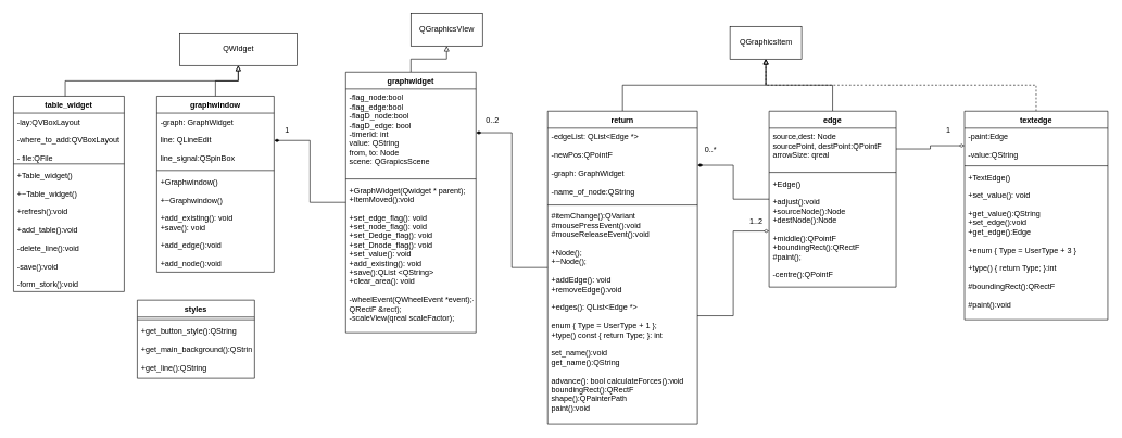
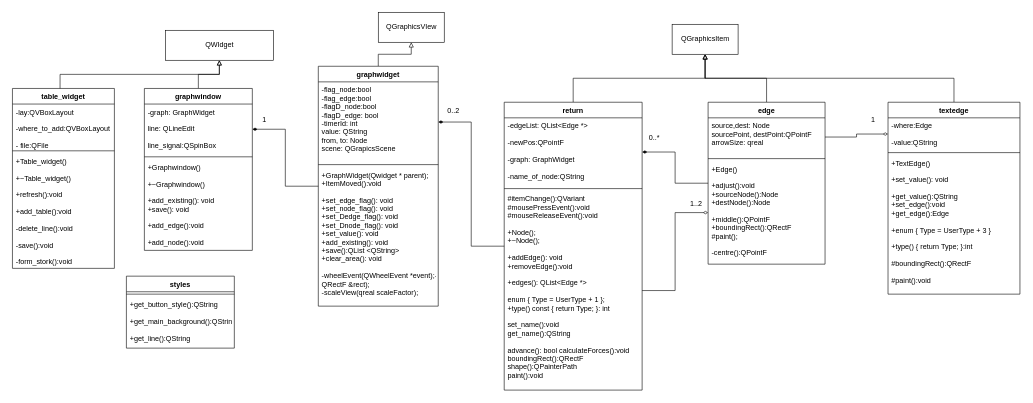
- <mxCell id="33" style="edgeStyle=orthogonalEdgeStyle;rounded=0;orthogonalLoop=1;jettySize=auto;html=1;entryX=0.5;entryY=1;entryDx=0;entryDy=0;endArrow=block;endFill=0;exitX=0.5;exitY=0;exitDx=0;exitDy=0;dashed=1;" edge="1" parent="1" source="34" target="38"><mxGeometry relative="1" as="geometry" /></mxCell>
+ <mxCell id="33" style="edgeStyle=orthogonalEdgeStyle;rounded=0;orthogonalLoop=1;jettySize=auto;html=1;entryX=0.5;entryY=1;entryDx=0;entryDy=0;endArrow=block;endFill=0;exitX=0.5;exitY=0;exitDx=0;exitDy=0;" edge="1" parent="1" source="34" target="38"><mxGeometry relative="1" as="geometry" /></mxCell>
- <mxCell id="35" value="-paint:Edge&#10;&#10;    -value:QString " style="text;strokeColor=none;fillColor=none;align=left;verticalAlign=top;spacingLeft=4;spacingRight=4;overflow=hidden;rotatable=0;points=[[0,0.5],[1,0.5]];portConstraint=eastwest;" vertex="1" parent="34"><mxGeometry y="26" width="220" height="54" as="geometry" /></mxCell>
+ <mxCell id="35" value="-where:Edge&#10;&#10;    -value:QString " style="text;strokeColor=none;fillColor=none;align=left;verticalAlign=top;spacingLeft=4;spacingRight=4;overflow=hidden;rotatable=0;points=[[0,0.5],[1,0.5]];portConstraint=eastwest;" vertex="1" parent="34"><mxGeometry y="26" width="220" height="54" as="geometry" /></mxCell>
